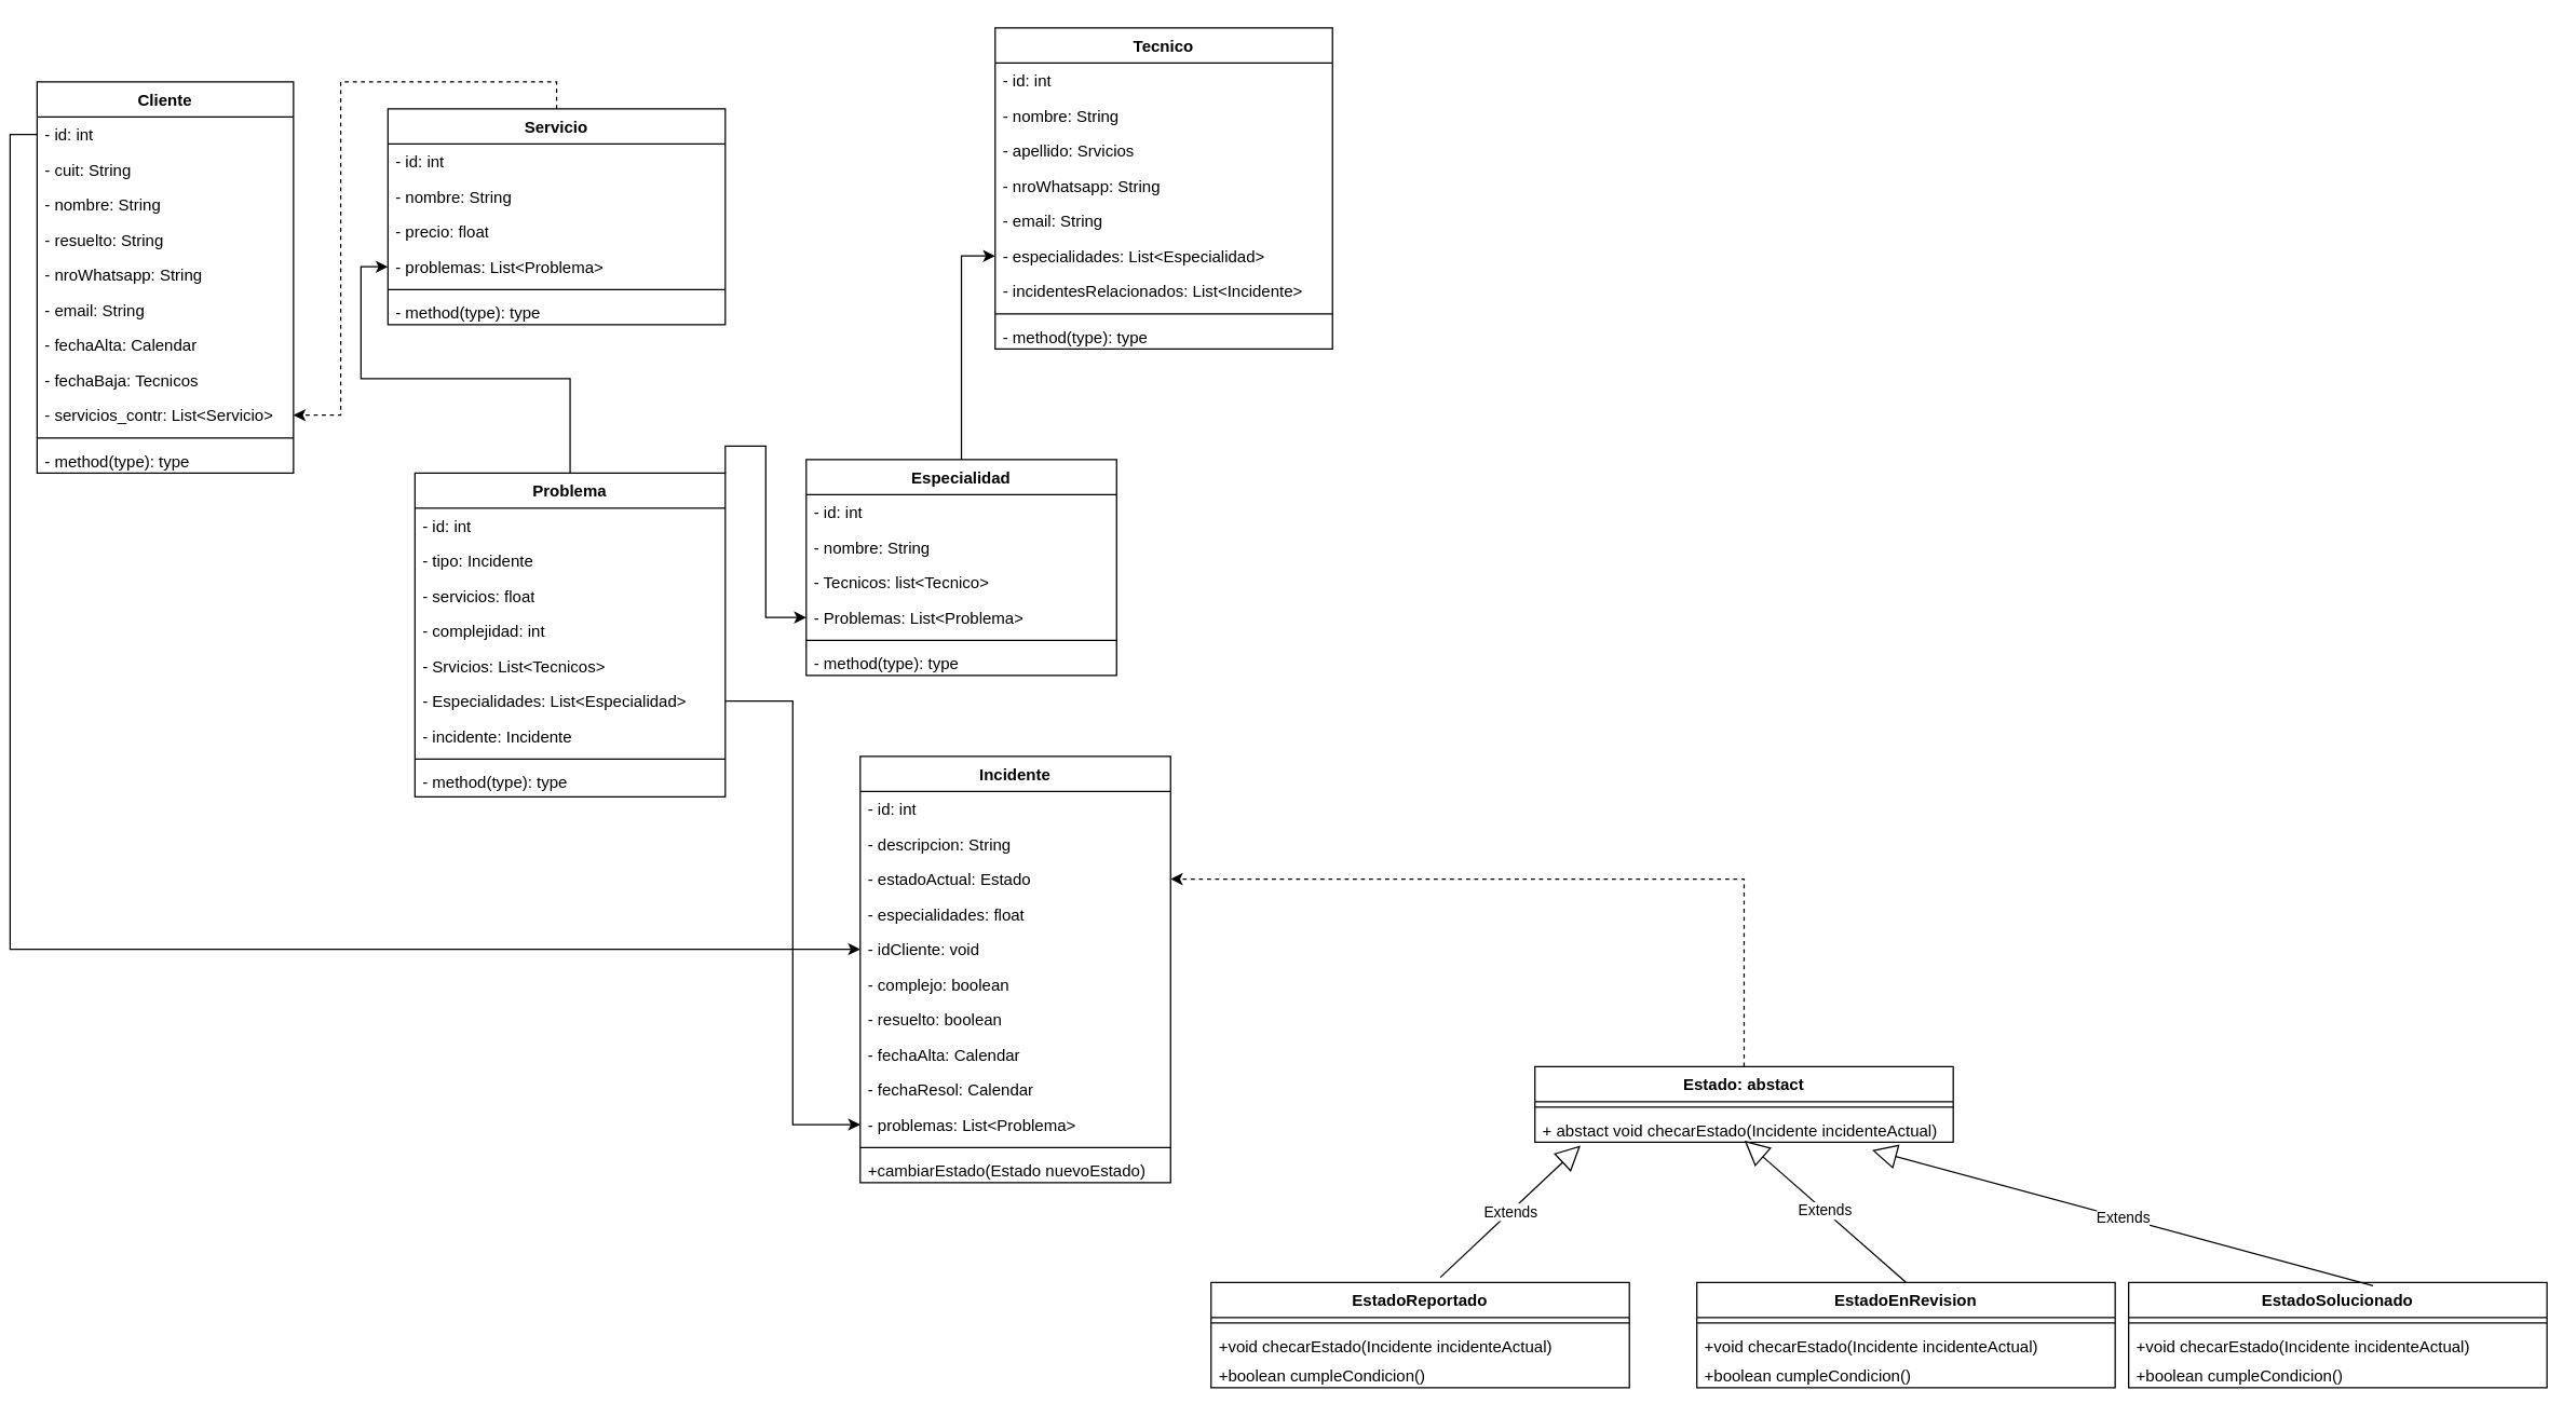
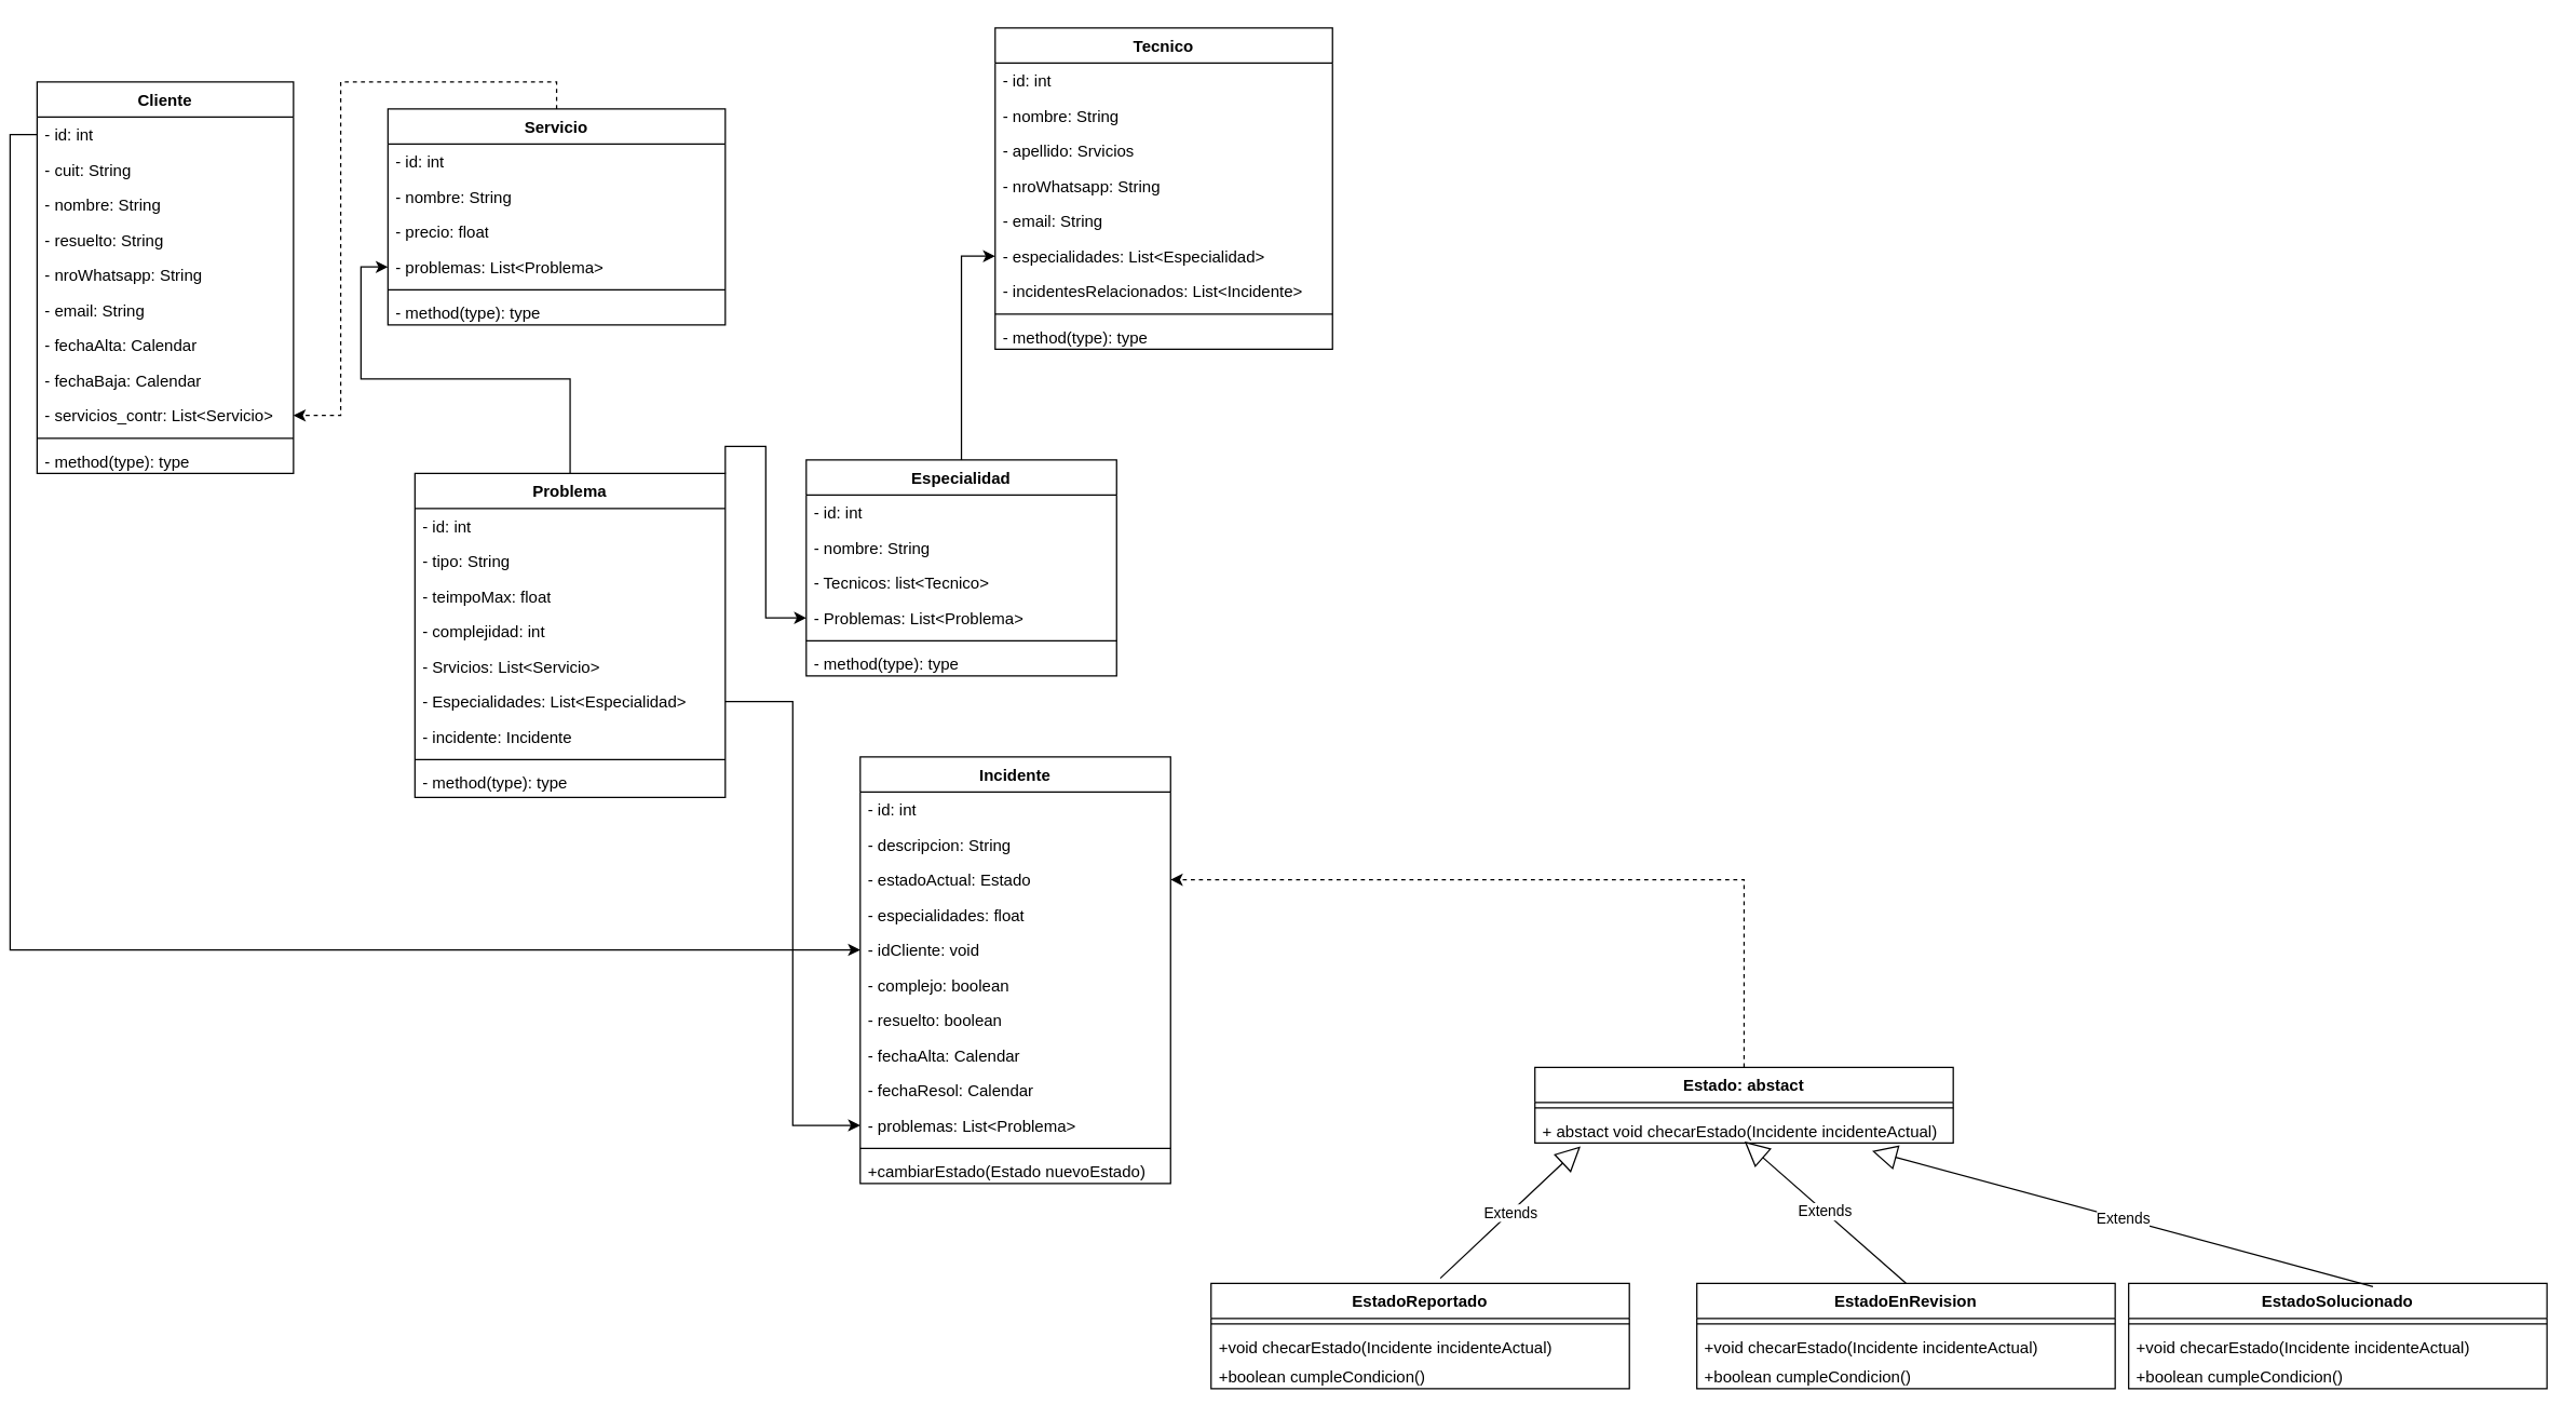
- <mxCell id="10" value="- fechaBaja: Tecnicos" style="text;strokeColor=none;fillColor=none;align=left;verticalAlign=top;spacingLeft=4;spacingRight=4;overflow=hidden;rotatable=0;points=[[0,0.5],[1,0.5]];portConstraint=eastwest;whiteSpace=wrap;html=1;" parent="2" vertex="1"><mxGeometry y="208" width="190" height="26" as="geometry" /></mxCell>
+ <mxCell id="10" value="- fechaBaja: Calendar" style="text;strokeColor=none;fillColor=none;align=left;verticalAlign=top;spacingLeft=4;spacingRight=4;overflow=hidden;rotatable=0;points=[[0,0.5],[1,0.5]];portConstraint=eastwest;whiteSpace=wrap;html=1;" parent="2" vertex="1"><mxGeometry y="208" width="190" height="26" as="geometry" /></mxCell>
- <mxCell id="41" value="- tipo: Incidente" style="text;strokeColor=none;fillColor=none;align=left;verticalAlign=top;spacingLeft=4;spacingRight=4;overflow=hidden;rotatable=0;points=[[0,0.5],[1,0.5]];portConstraint=eastwest;whiteSpace=wrap;html=1;" parent="39" vertex="1"><mxGeometry y="52" width="230" height="26" as="geometry" /></mxCell>
+ <mxCell id="41" value="- tipo: String" style="text;strokeColor=none;fillColor=none;align=left;verticalAlign=top;spacingLeft=4;spacingRight=4;overflow=hidden;rotatable=0;points=[[0,0.5],[1,0.5]];portConstraint=eastwest;whiteSpace=wrap;html=1;" parent="39" vertex="1"><mxGeometry y="52" width="230" height="26" as="geometry" /></mxCell>
- <mxCell id="42" value="- servicios: float" style="text;strokeColor=none;fillColor=none;align=left;verticalAlign=top;spacingLeft=4;spacingRight=4;overflow=hidden;rotatable=0;points=[[0,0.5],[1,0.5]];portConstraint=eastwest;whiteSpace=wrap;html=1;" parent="39" vertex="1"><mxGeometry y="78" width="230" height="26" as="geometry" /></mxCell>
+ <mxCell id="42" value="- teimpoMax: float" style="text;strokeColor=none;fillColor=none;align=left;verticalAlign=top;spacingLeft=4;spacingRight=4;overflow=hidden;rotatable=0;points=[[0,0.5],[1,0.5]];portConstraint=eastwest;whiteSpace=wrap;html=1;" parent="39" vertex="1"><mxGeometry y="78" width="230" height="26" as="geometry" /></mxCell>
- <mxCell id="44" value="- Srvicios: List&amp;lt;Tecnicos&amp;gt;" style="text;strokeColor=none;fillColor=none;align=left;verticalAlign=top;spacingLeft=4;spacingRight=4;overflow=hidden;rotatable=0;points=[[0,0.5],[1,0.5]];portConstraint=eastwest;whiteSpace=wrap;html=1;" parent="39" vertex="1"><mxGeometry y="130" width="230" height="26" as="geometry" /></mxCell>
+ <mxCell id="44" value="- Srvicios: List&amp;lt;Servicio&amp;gt;" style="text;strokeColor=none;fillColor=none;align=left;verticalAlign=top;spacingLeft=4;spacingRight=4;overflow=hidden;rotatable=0;points=[[0,0.5],[1,0.5]];portConstraint=eastwest;whiteSpace=wrap;html=1;" parent="39" vertex="1"><mxGeometry y="130" width="230" height="26" as="geometry" /></mxCell>
